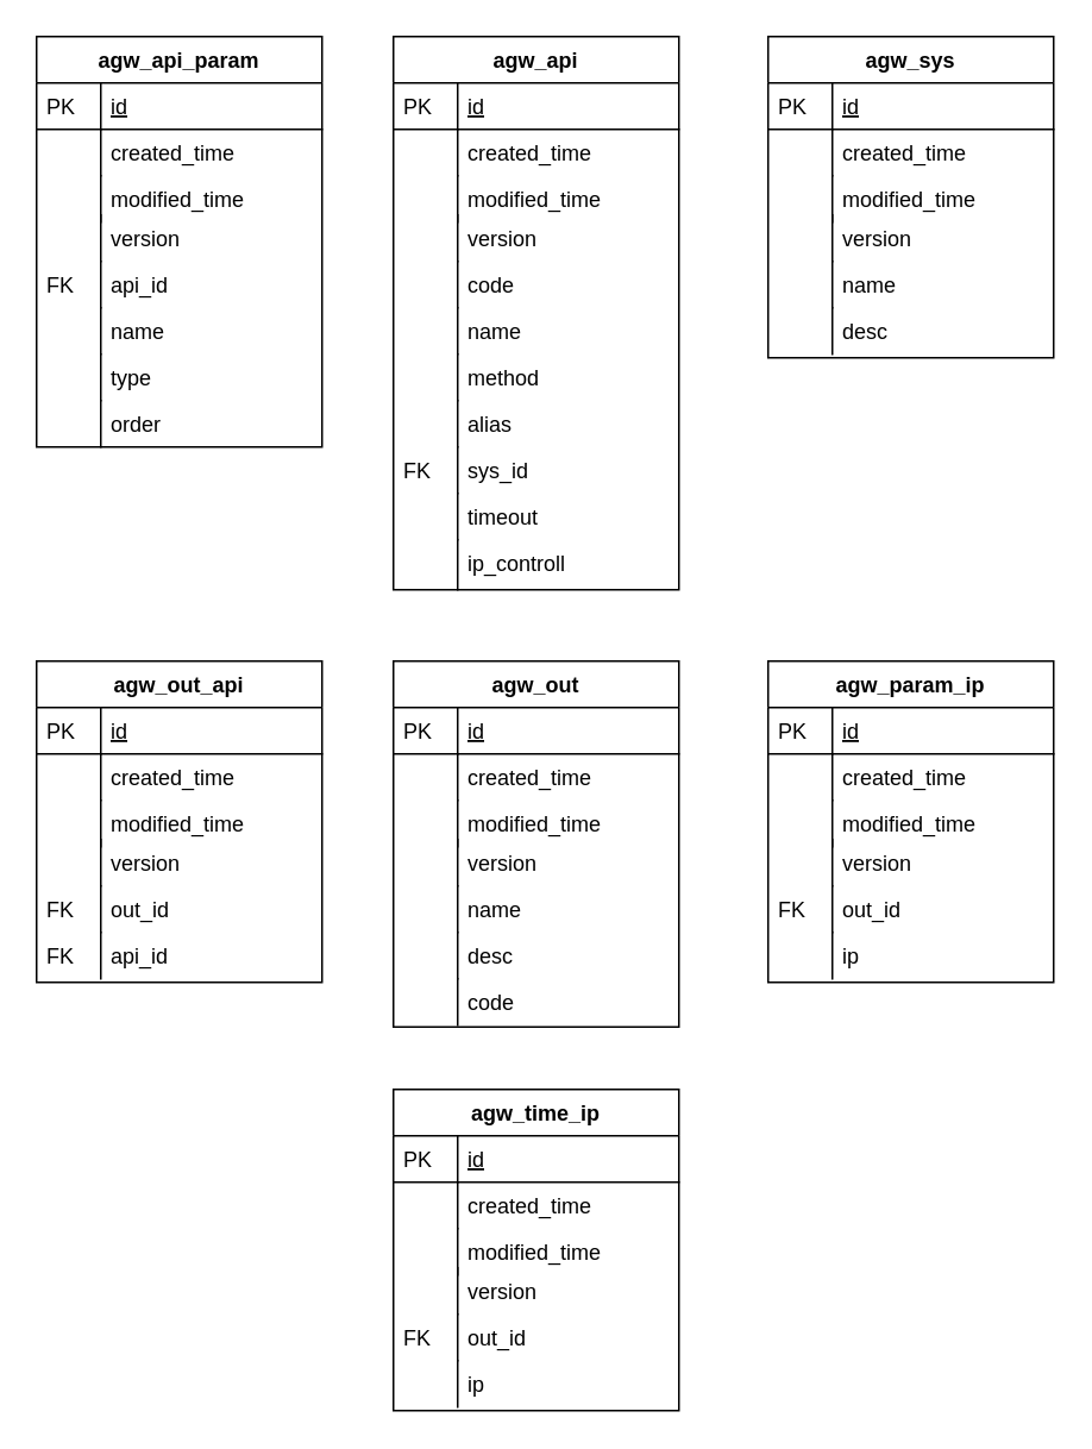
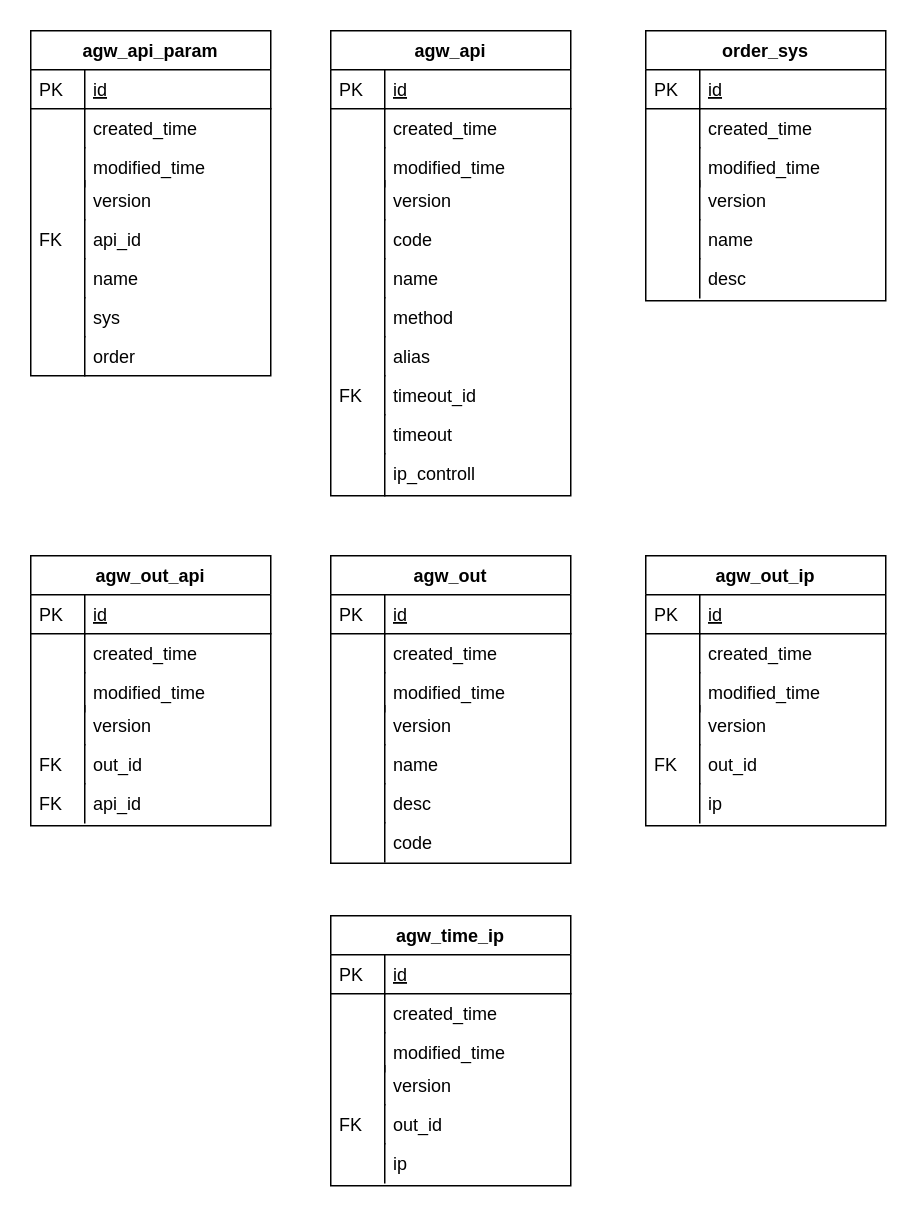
- <mxCell id="48" value="agw_sys" style="swimlane;fontStyle=1;childLayout=stackLayout;horizontal=1;startSize=26;horizontalStack=0;resizeParent=1;resizeLast=0;collapsible=1;marginBottom=0;rounded=0;shadow=0;strokeWidth=1;" parent="1" vertex="1"><mxGeometry x="430" y="20" width="160" height="180" as="geometry"><mxRectangle x="260" y="80" width="160" height="26" as="alternateBounds" /></mxGeometry></mxCell>
+ <mxCell id="48" value="order_sys" style="swimlane;fontStyle=1;childLayout=stackLayout;horizontal=1;startSize=26;horizontalStack=0;resizeParent=1;resizeLast=0;collapsible=1;marginBottom=0;rounded=0;shadow=0;strokeWidth=1;" parent="1" vertex="1"><mxGeometry x="430" y="20" width="160" height="180" as="geometry"><mxRectangle x="260" y="80" width="160" height="26" as="alternateBounds" /></mxGeometry></mxCell>
- <mxCell id="31" value="type" style="shape=partialRectangle;top=0;left=0;right=0;bottom=0;align=left;verticalAlign=top;fillColor=none;spacingLeft=40;spacingRight=4;overflow=hidden;rotatable=0;points=[[0,0.5],[1,0.5]];portConstraint=eastwest;dropTarget=0;rounded=0;shadow=0;strokeWidth=1;" parent="1" vertex="1"><mxGeometry x="20" y="198" width="160" height="26" as="geometry" /></mxCell>
+ <mxCell id="31" value="sys" style="shape=partialRectangle;top=0;left=0;right=0;bottom=0;align=left;verticalAlign=top;fillColor=none;spacingLeft=40;spacingRight=4;overflow=hidden;rotatable=0;points=[[0,0.5],[1,0.5]];portConstraint=eastwest;dropTarget=0;rounded=0;shadow=0;strokeWidth=1;" parent="1" vertex="1"><mxGeometry x="20" y="198" width="160" height="26" as="geometry" /></mxCell>
- <mxCell id="19" value="sys_id" style="shape=partialRectangle;top=0;left=0;right=0;bottom=0;align=left;verticalAlign=top;fillColor=none;spacingLeft=40;spacingRight=4;overflow=hidden;rotatable=0;points=[[0,0.5],[1,0.5]];portConstraint=eastwest;dropTarget=0;rounded=0;shadow=0;strokeWidth=1;" parent="1" vertex="1"><mxGeometry x="220" y="250" width="160" height="26" as="geometry" /></mxCell>
+ <mxCell id="19" value="timeout_id" style="shape=partialRectangle;top=0;left=0;right=0;bottom=0;align=left;verticalAlign=top;fillColor=none;spacingLeft=40;spacingRight=4;overflow=hidden;rotatable=0;points=[[0,0.5],[1,0.5]];portConstraint=eastwest;dropTarget=0;rounded=0;shadow=0;strokeWidth=1;" parent="1" vertex="1"><mxGeometry x="220" y="250" width="160" height="26" as="geometry" /></mxCell>
- <mxCell id="89" value="agw_param_ip" style="swimlane;fontStyle=1;childLayout=stackLayout;horizontal=1;startSize=26;horizontalStack=0;resizeParent=1;resizeLast=0;collapsible=1;marginBottom=0;rounded=0;shadow=0;strokeWidth=1;" parent="1" vertex="1"><mxGeometry x="430" y="370" width="160" height="180" as="geometry"><mxRectangle x="260" y="80" width="160" height="26" as="alternateBounds" /></mxGeometry></mxCell>
+ <mxCell id="89" value="agw_out_ip" style="swimlane;fontStyle=1;childLayout=stackLayout;horizontal=1;startSize=26;horizontalStack=0;resizeParent=1;resizeLast=0;collapsible=1;marginBottom=0;rounded=0;shadow=0;strokeWidth=1;" parent="1" vertex="1"><mxGeometry x="430" y="370" width="160" height="180" as="geometry"><mxRectangle x="260" y="80" width="160" height="26" as="alternateBounds" /></mxGeometry></mxCell>
